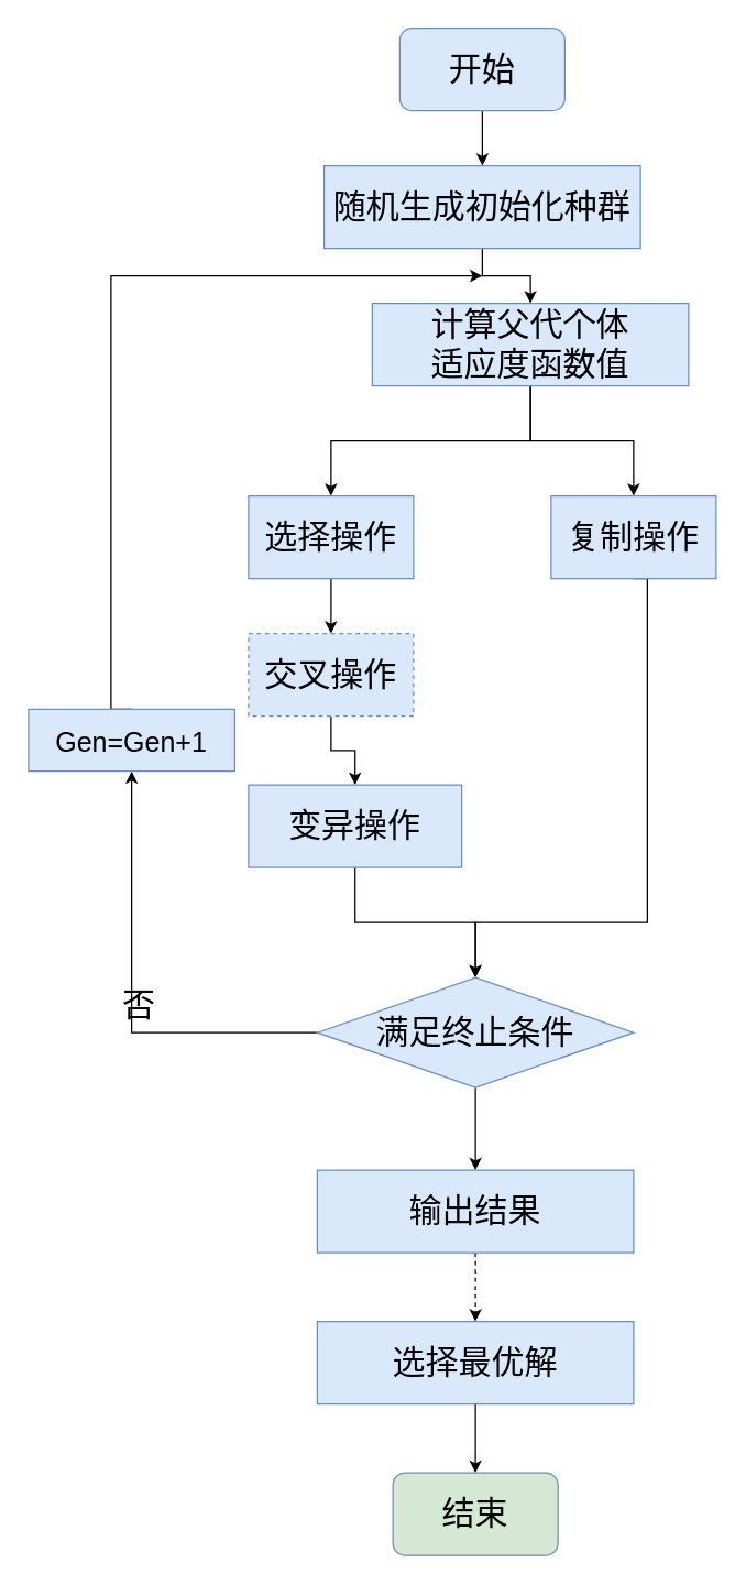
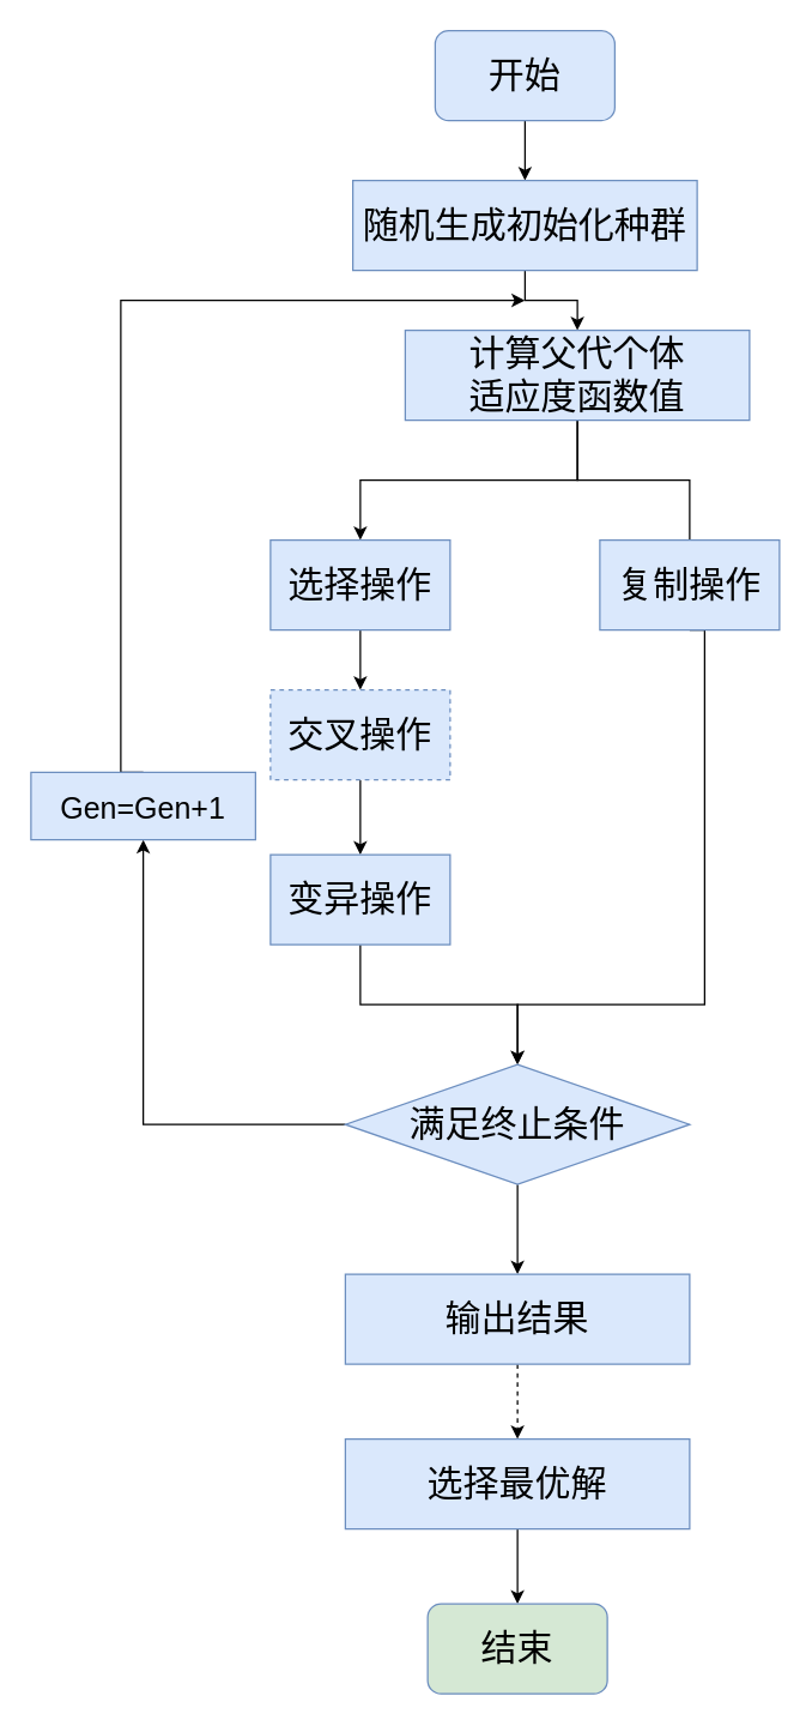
- <mxCell id="6" style="edgeStyle=orthogonalEdgeStyle;rounded=0;orthogonalLoop=1;jettySize=auto;html=1;exitX=0.5;exitY=1;exitDx=0;exitDy=0;entryX=0.5;entryY=0;entryDx=0;entryDy=0;" edge="1" parent="1" source="8" target="10"><mxGeometry relative="1" as="geometry" /></mxCell>
+ <mxCell id="6" style="edgeStyle=orthogonalEdgeStyle;rounded=0;orthogonalLoop=1;jettySize=auto;html=1;exitX=0.5;exitY=1;exitDx=0;exitDy=0;entryX=0.5;entryY=0;entryDx=0;entryDy=0;endArrow=none;" edge="1" parent="1" source="8" target="10"><mxGeometry relative="1" as="geometry" /></mxCell>
- <mxCell id="16" value="&lt;font style=&quot;font-size: 24px&quot;&gt;变异操作&lt;/font&gt;" style="rounded=0;whiteSpace=wrap;html=1;fillColor=#dae8fc;strokeColor=#6c8ebf;" vertex="1" parent="1"><mxGeometry x="180" y="570" width="155" height="60" as="geometry" /></mxCell>
+ <mxCell id="16" value="&lt;font style=&quot;font-size: 24px&quot;&gt;变异操作&lt;/font&gt;" style="rounded=0;whiteSpace=wrap;html=1;fillColor=#dae8fc;strokeColor=#6c8ebf;" vertex="1" parent="1"><mxGeometry x="180" y="570" width="120" height="60" as="geometry" /></mxCell>
- <mxCell id="22" value="&lt;font style=&quot;font-size: 24px&quot;&gt;否&lt;/font&gt;" style="text;html=1;align=center;verticalAlign=middle;resizable=0;points=[];autosize=1;" vertex="1" parent="1"><mxGeometry x="80" y="720" width="40" height="20" as="geometry" /></mxCell>
